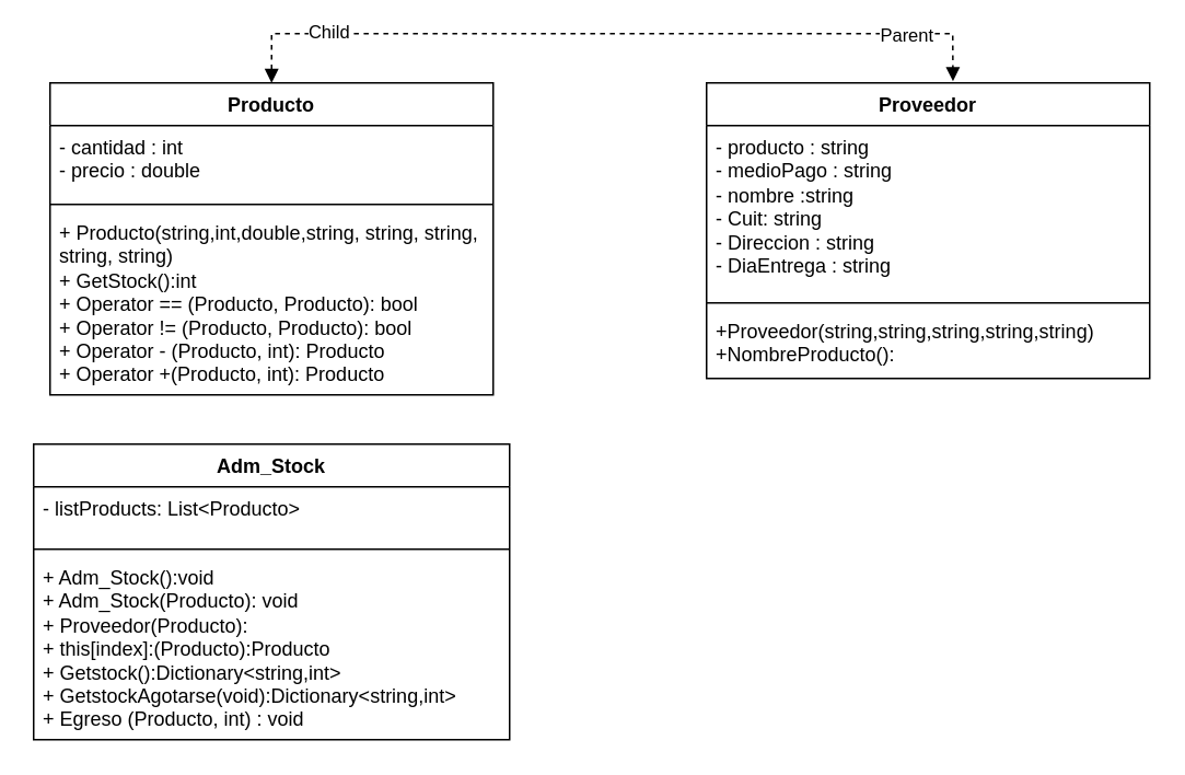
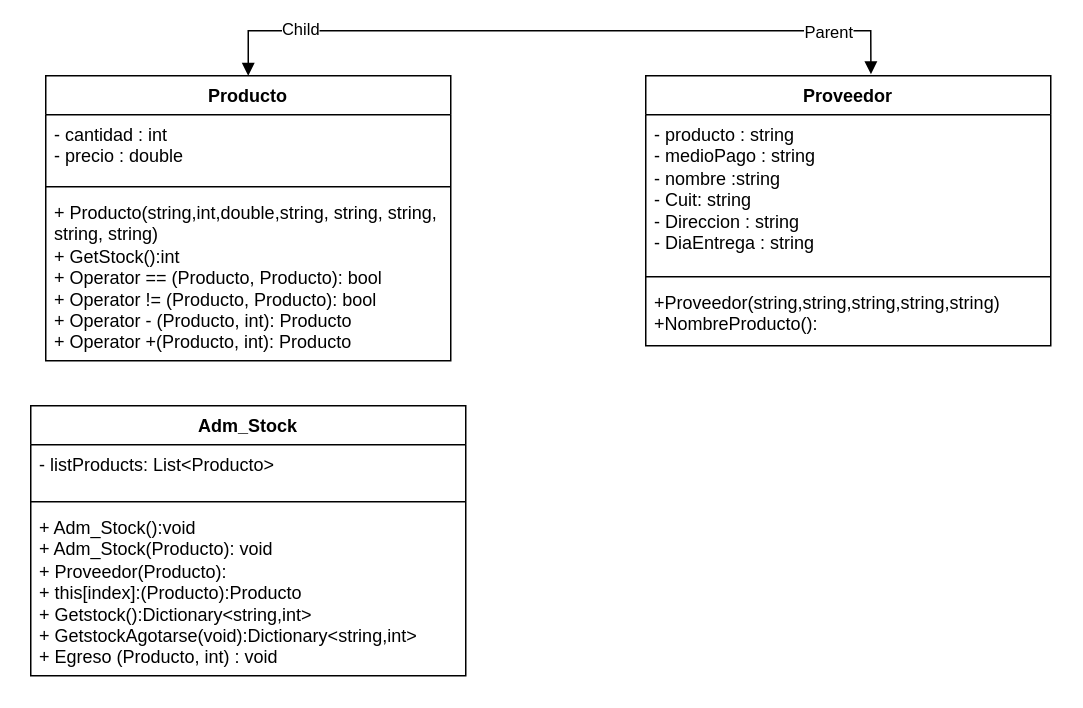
- <mxCell id="14" value="" style="endArrow=block;startArrow=block;endFill=1;startFill=1;html=1;rounded=0;exitX=0.5;exitY=0;exitDx=0;exitDy=0;entryX=0.556;entryY=-0.006;entryDx=0;entryDy=0;entryPerimeter=0;dashed=1;" parent="1" source="6" target="10" edge="1"><mxGeometry width="160" relative="1" as="geometry"><mxPoint x="270" y="80" as="sourcePoint" /><mxPoint x="430" y="80" as="targetPoint" /><Array as="points"><mxPoint x="165" y="20" /><mxPoint x="360" y="20" /><mxPoint x="580" y="20" /></Array></mxGeometry></mxCell>
+ <mxCell id="14" value="" style="endArrow=block;startArrow=block;endFill=1;startFill=1;html=1;rounded=0;exitX=0.5;exitY=0;exitDx=0;exitDy=0;entryX=0.556;entryY=-0.006;entryDx=0;entryDy=0;entryPerimeter=0;" parent="1" source="6" target="10" edge="1"><mxGeometry width="160" relative="1" as="geometry"><mxPoint x="270" y="80" as="sourcePoint" /><mxPoint x="430" y="80" as="targetPoint" /><Array as="points"><mxPoint x="165" y="20" /><mxPoint x="360" y="20" /><mxPoint x="580" y="20" /></Array></mxGeometry></mxCell>
